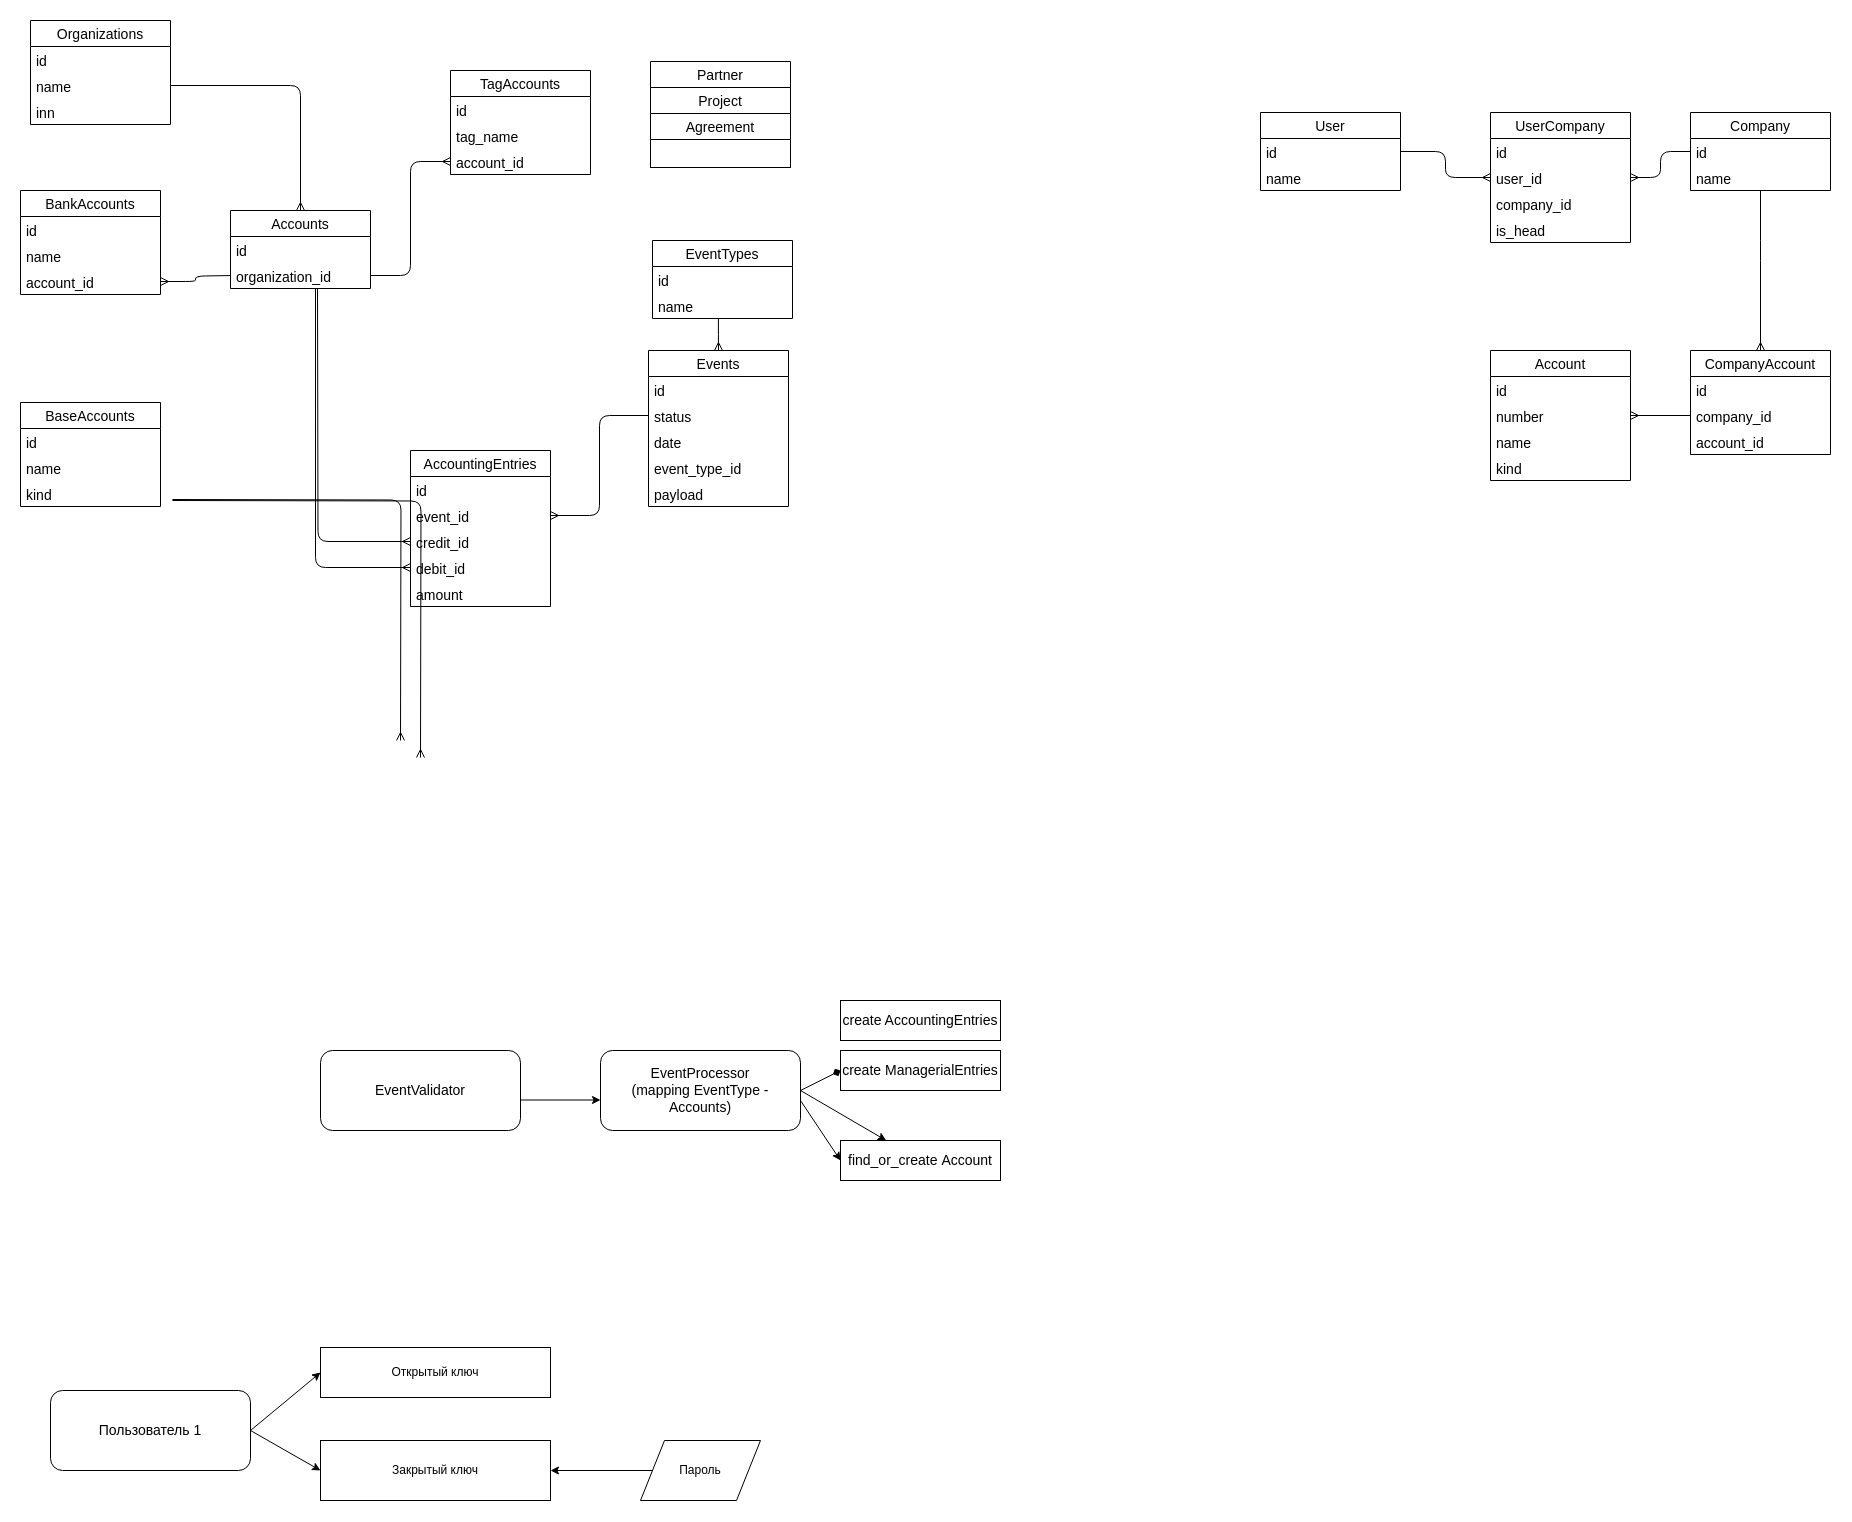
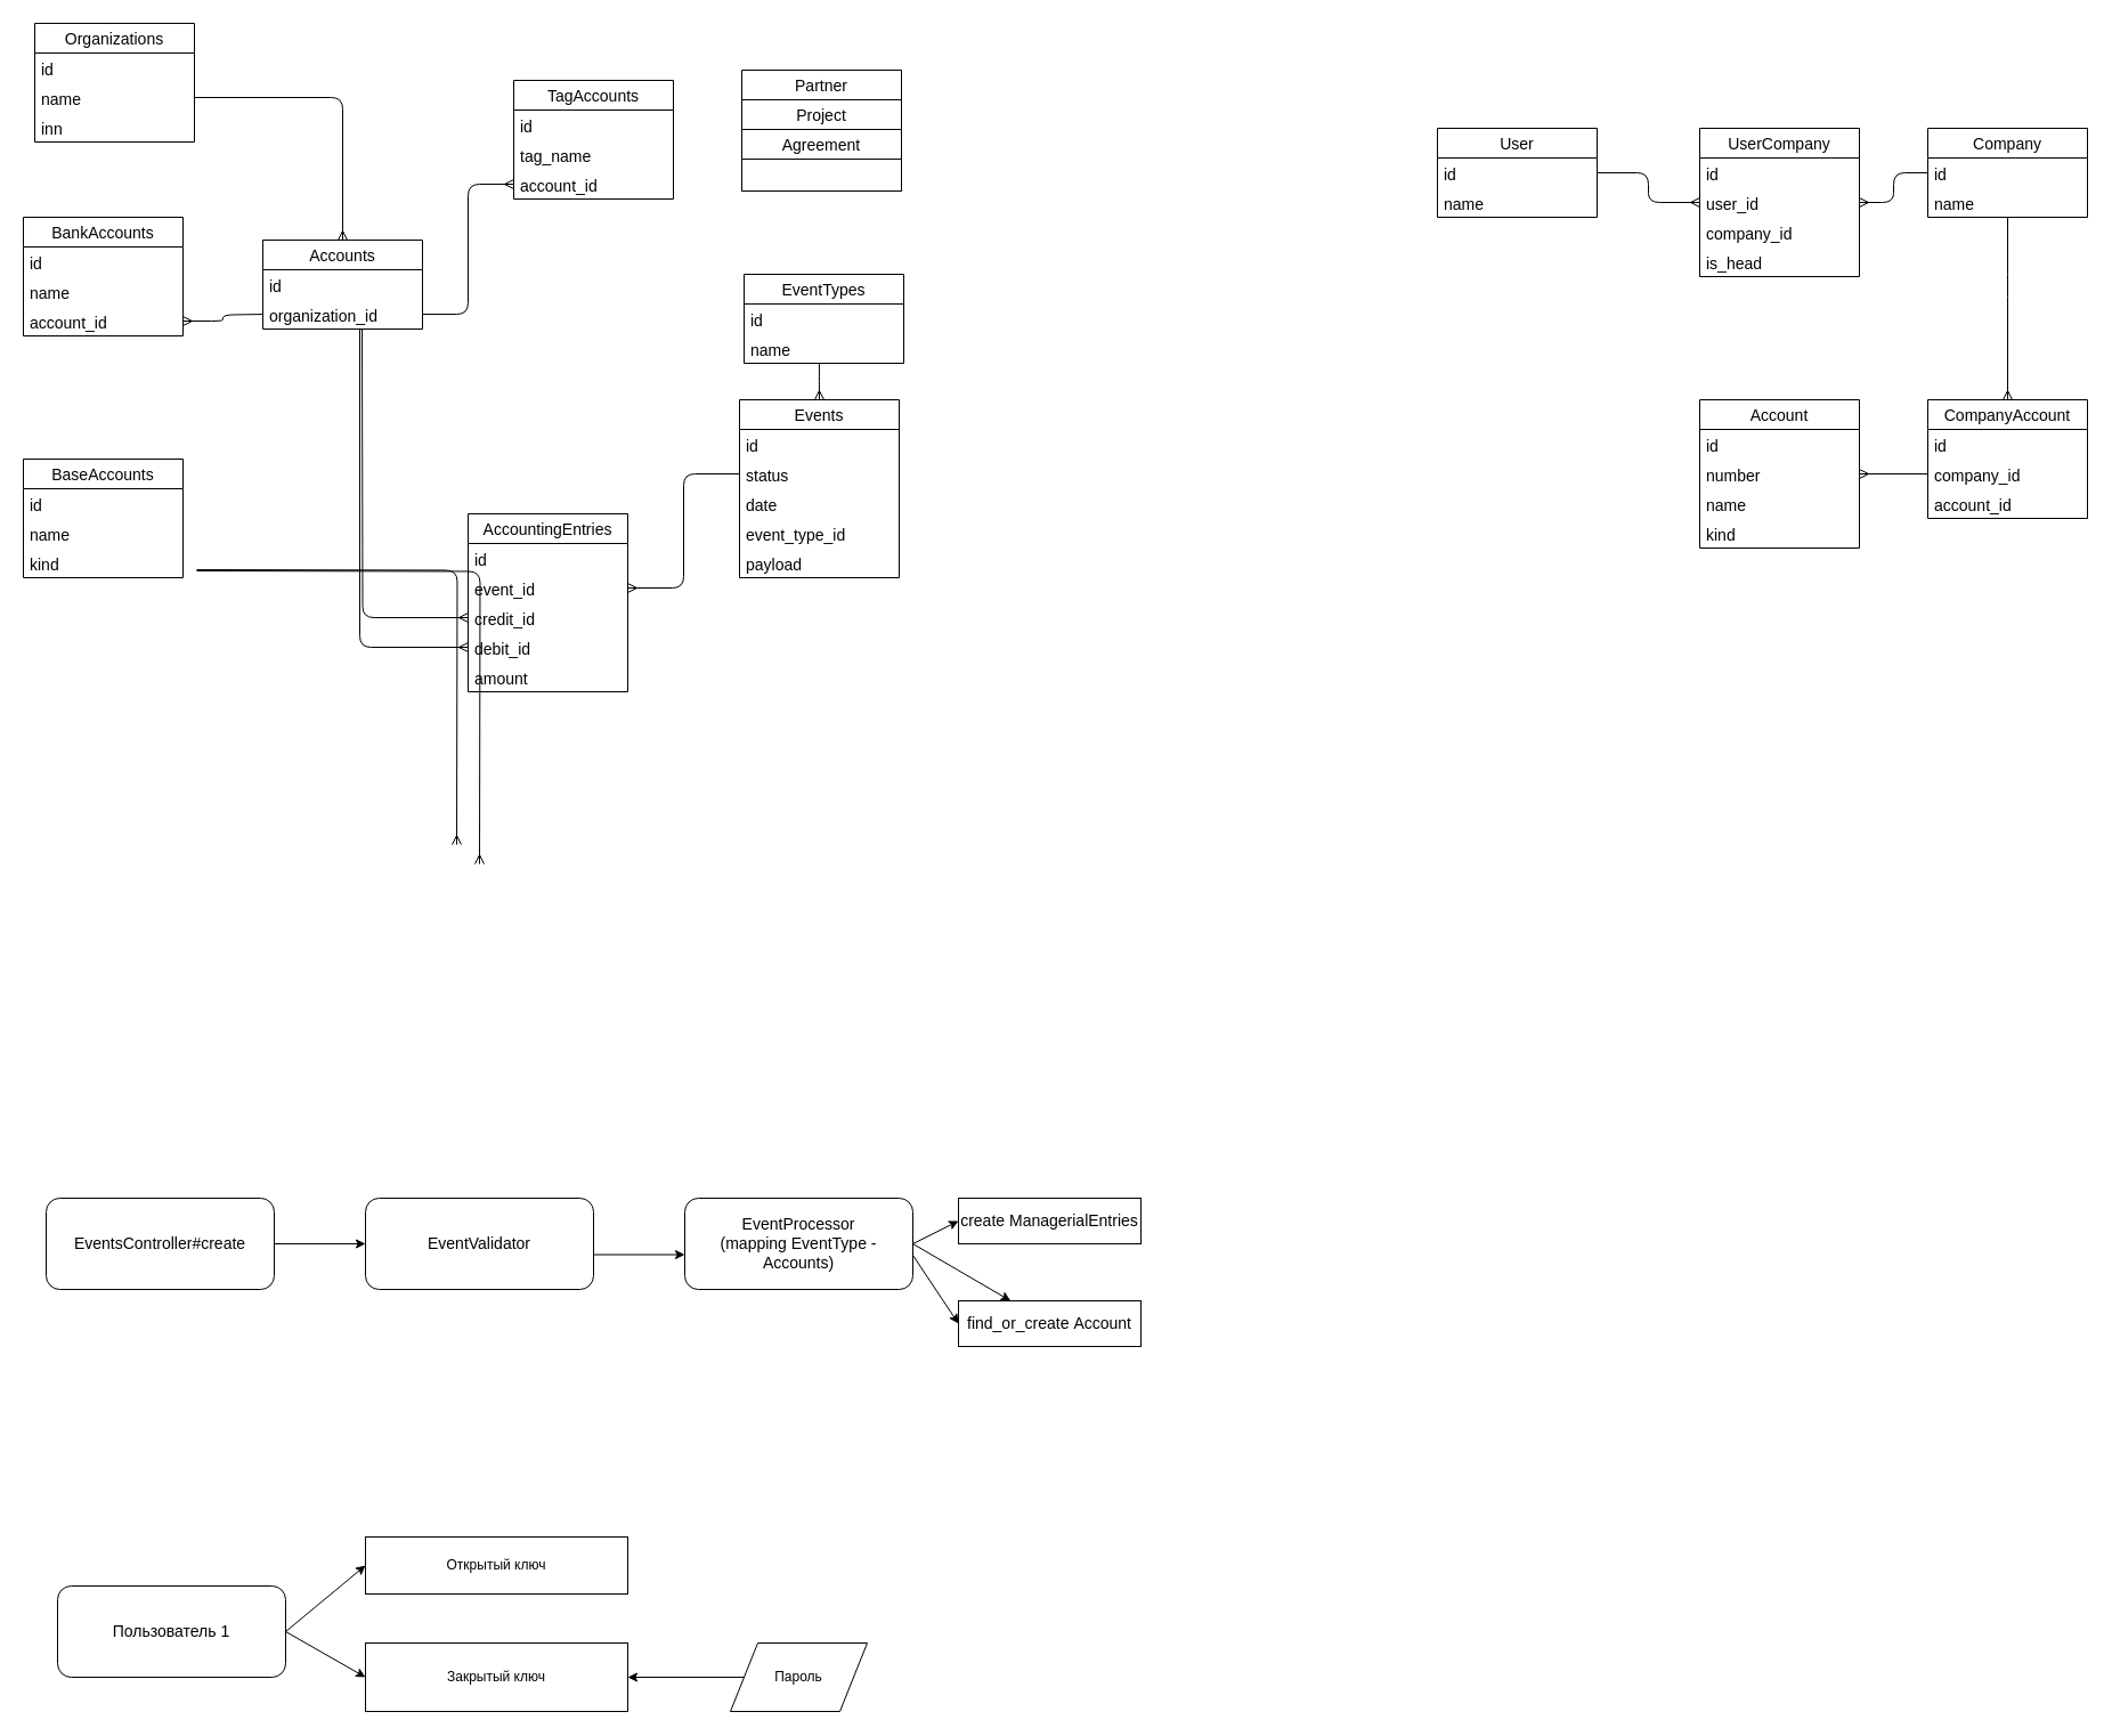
- <mxCell id="46" value="create AccountingEntries" style="rounded=0;whiteSpace=wrap;html=1;fillColor=#ffffff;fontSize=14;" parent="1" vertex="1"><mxGeometry x="840" y="1000" width="160" height="40" as="geometry" /></mxCell>
- <mxCell id="60" value="" style="endArrow=diamond;html=1;fontSize=14;entryX=0;entryY=0.5;entryDx=0;entryDy=0;exitX=1;exitY=0.5;exitDx=0;exitDy=0;" parent="1" source="43" target="47" edge="1"><mxGeometry width="50" height="50" relative="1" as="geometry"><mxPoint x="810" y="1110" as="sourcePoint" /><mxPoint x="850" y="1180" as="targetPoint" /></mxGeometry></mxCell>
+ <mxCell id="60" value="" style="endArrow=classic;html=1;fontSize=14;entryX=0;entryY=0.5;entryDx=0;entryDy=0;exitX=1;exitY=0.5;exitDx=0;exitDy=0;" parent="1" source="43" target="47" edge="1"><mxGeometry width="50" height="50" relative="1" as="geometry"><mxPoint x="810" y="1110" as="sourcePoint" /><mxPoint x="850" y="1180" as="targetPoint" /></mxGeometry></mxCell>
+ <mxCell id="41" value="EventsController#create" style="rounded=1;whiteSpace=wrap;html=1;fillColor=#ffffff;fontSize=14;" parent="1" vertex="1"><mxGeometry x="40" y="1050" width="200" height="80" as="geometry" /></mxCell>
+ <mxCell id="44" value="" style="endArrow=classic;html=1;fontSize=14;exitX=1;exitY=0.5;exitDx=0;exitDy=0;entryX=0;entryY=0.5;entryDx=0;entryDy=0;" parent="1" source="41" target="42" edge="1"><mxGeometry width="50" height="50" relative="1" as="geometry"><mxPoint x="240" y="1130" as="sourcePoint" /><mxPoint x="290" y="1080" as="targetPoint" /></mxGeometry></mxCell>
